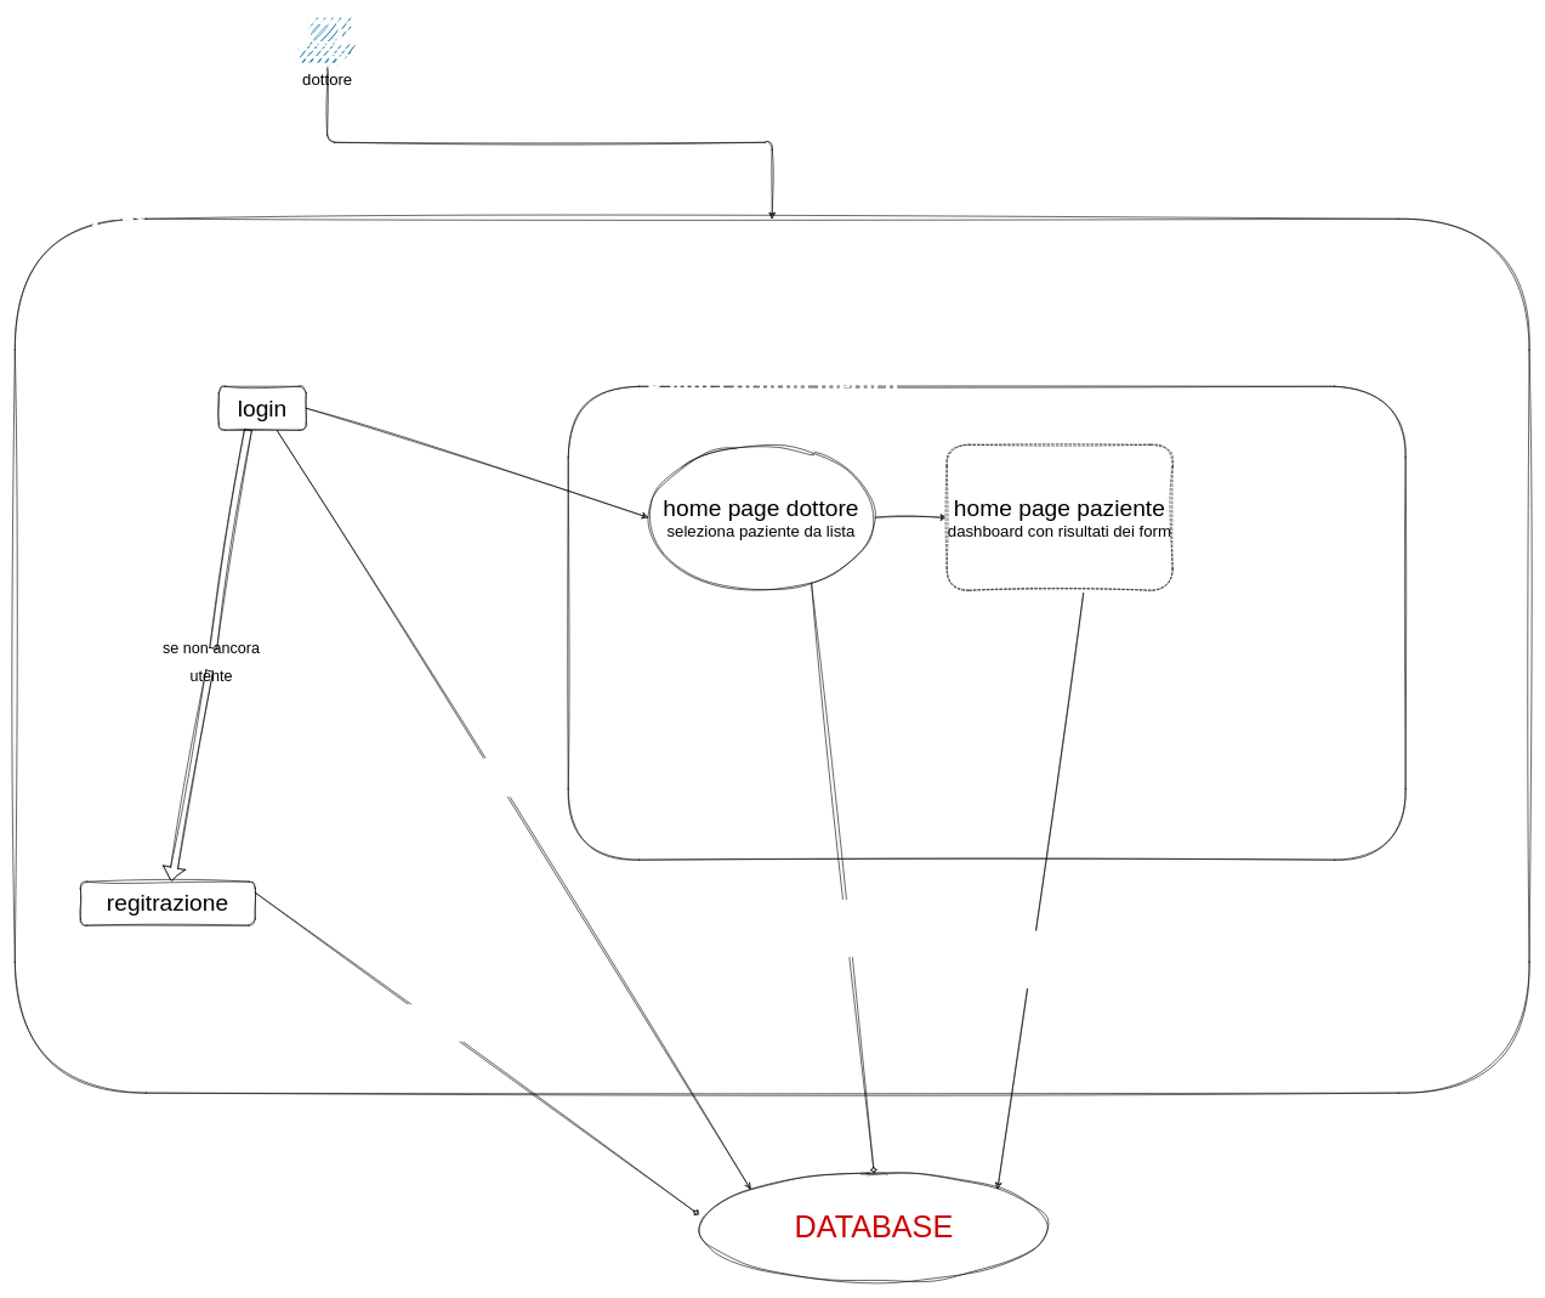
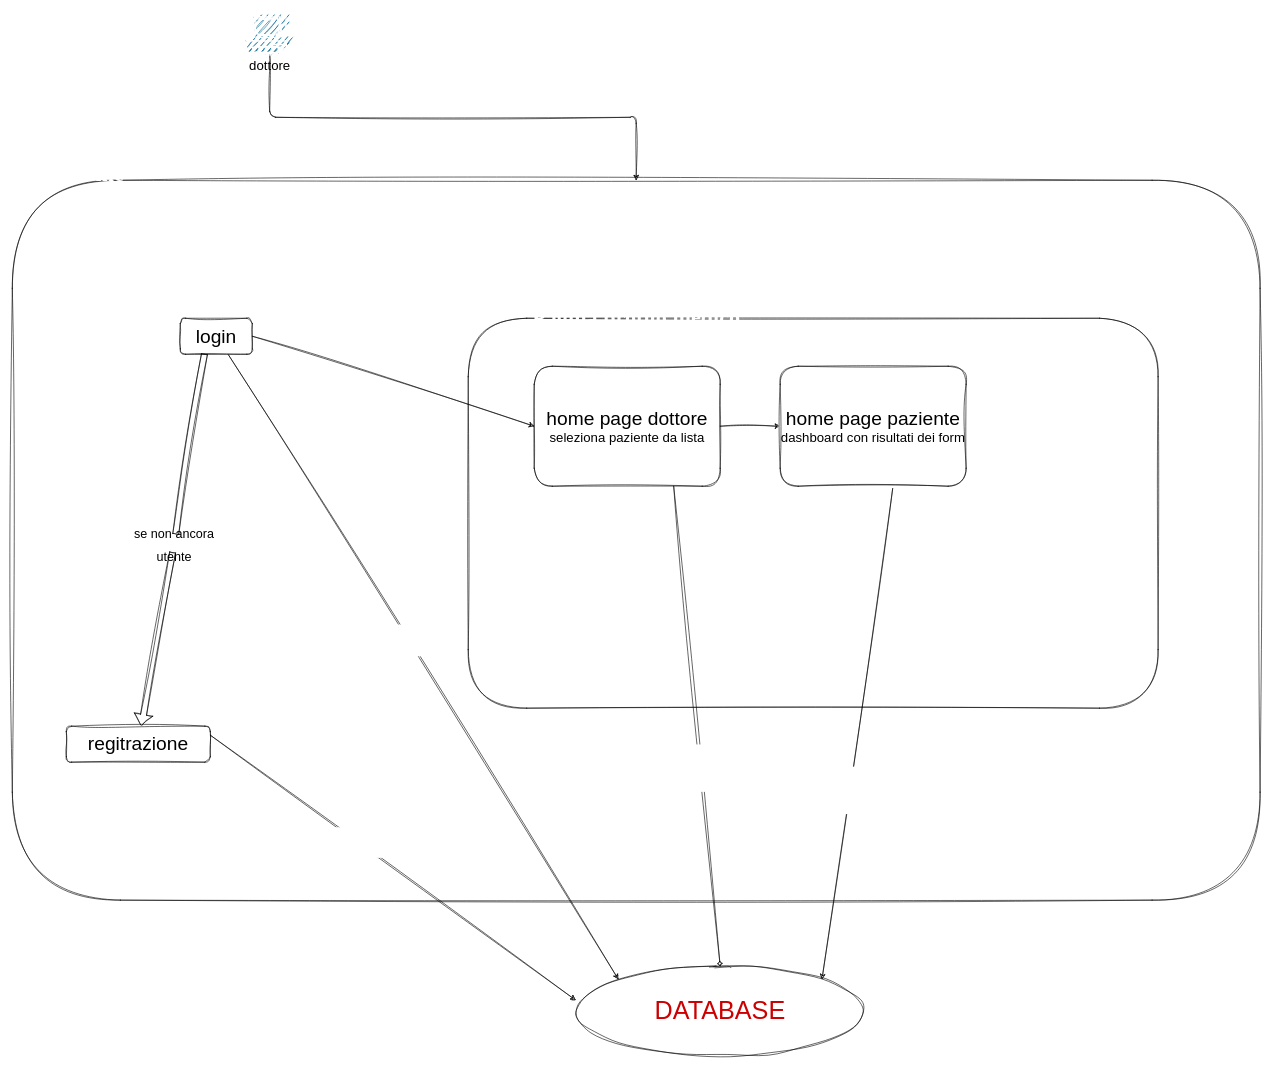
- <mxCell id="16" value="Root page" style="text;html=1;align=center;verticalAlign=middle;resizable=0;points=[];autosize=1;strokeColor=none;fillColor=none;fontSize=37;fontFamily=Architects Daughter;fontColor=#FFFFFF;sketch=1;hachureGap=4;jiggle=2;curveFitting=1;fontSource=https%3A%2F%2Ffonts.googleapis.com%2Fcss%3Ffamily%3DArchitects%2BDaughter;fontStyle=1" vertex="1" parent="1"><mxGeometry x="20" y="260" width="200" height="60" as="geometry" /></mxCell>
+ <mxCell id="16" value="Root home" style="text;html=1;align=center;verticalAlign=middle;resizable=0;points=[];autosize=1;strokeColor=none;fillColor=none;fontSize=37;fontFamily=Architects Daughter;fontColor=#FFFFFF;sketch=1;hachureGap=4;jiggle=2;curveFitting=1;fontSource=https%3A%2F%2Ffonts.googleapis.com%2Fcss%3Ffamily%3DArchitects%2BDaughter;fontStyle=1" vertex="1" parent="1"><mxGeometry x="20" y="260" width="200" height="60" as="geometry" /></mxCell>
- <mxCell id="24" value="&lt;div&gt;home page dottore&lt;/div&gt;&lt;div style=&quot;font-size: 22px;&quot;&gt;&lt;font style=&quot;font-size: 22px;&quot;&gt;seleziona paziente da lista&lt;br&gt;&lt;/font&gt;&lt;/div&gt;" style="ellipse;whiteSpace=wrap;html=1;fontSize=32;sketch=1;curveFitting=1;jiggle=2;" parent="1" vertex="1"><mxGeometry x="890" y="610" width="310" height="200" as="geometry" /></mxCell>
+ <mxCell id="24" value="&lt;div&gt;home page dottore&lt;/div&gt;&lt;div style=&quot;font-size: 22px;&quot;&gt;&lt;font style=&quot;font-size: 22px;&quot;&gt;seleziona paziente da lista&lt;br&gt;&lt;/font&gt;&lt;/div&gt;" style="rounded=1;whiteSpace=wrap;html=1;fontSize=32;sketch=1;curveFitting=1;jiggle=2;" parent="1" vertex="1"><mxGeometry x="890" y="610" width="310" height="200" as="geometry" /></mxCell>
- <mxCell id="25" value="&lt;div&gt;home page paziente&lt;br&gt;&lt;/div&gt;&lt;div style=&quot;font-size: 22px;&quot;&gt;&lt;font style=&quot;font-size: 22px;&quot;&gt;dashboard con risultati dei form&lt;br&gt;&lt;/font&gt;&lt;/div&gt;" style="rounded=1;whiteSpace=wrap;html=1;fontSize=32;sketch=1;curveFitting=1;jiggle=2;dashed=1;" parent="1" vertex="1"><mxGeometry x="1300" y="610" width="310" height="200" as="geometry" /></mxCell>
+ <mxCell id="25" value="&lt;div&gt;home page paziente&lt;br&gt;&lt;/div&gt;&lt;div style=&quot;font-size: 22px;&quot;&gt;&lt;font style=&quot;font-size: 22px;&quot;&gt;dashboard con risultati dei form&lt;br&gt;&lt;/font&gt;&lt;/div&gt;" style="rounded=1;whiteSpace=wrap;html=1;fontSize=32;sketch=1;curveFitting=1;jiggle=2;" parent="1" vertex="1"><mxGeometry x="1300" y="610" width="310" height="200" as="geometry" /></mxCell>
- <mxCell id="9" value="" style="endArrow=open;html=1;rounded=1;fontSize=42;fontColor=#CC0000;exitX=0.669;exitY=1.017;exitDx=0;exitDy=0;exitPerimeter=0;entryX=0;entryY=0;entryDx=0;entryDy=0;sketch=1;curveFitting=1;jiggle=2;" parent="1" source="3" target="8" edge="1"><mxGeometry width="50" height="50" relative="1" as="geometry"><mxPoint x="980" y="1010" as="sourcePoint" /><mxPoint x="1030" y="960" as="targetPoint" /></mxGeometry></mxCell>
+ <mxCell id="9" value="" style="endArrow=classic;html=1;rounded=1;fontSize=42;fontColor=#CC0000;exitX=0.669;exitY=1.017;exitDx=0;exitDy=0;exitPerimeter=0;entryX=0;entryY=0;entryDx=0;entryDy=0;sketch=1;curveFitting=1;jiggle=2;" parent="1" source="3" target="8" edge="1"><mxGeometry width="50" height="50" relative="1" as="geometry"><mxPoint x="980" y="1010" as="sourcePoint" /><mxPoint x="1030" y="960" as="targetPoint" /></mxGeometry></mxCell>
- <mxCell id="11" value="" style="endArrow=diamond;html=1;rounded=1;fontSize=42;fontColor=#CC0000;exitX=1;exitY=0.25;exitDx=0;exitDy=0;entryX=-0.002;entryY=0.378;entryDx=0;entryDy=0;entryPerimeter=0;sketch=1;curveFitting=1;jiggle=2;" parent="1" source="15" target="8" edge="1"><mxGeometry width="50" height="50" relative="1" as="geometry"><mxPoint x="650.28" y="751.02" as="sourcePoint" /><mxPoint x="860" y="1240" as="targetPoint" /></mxGeometry></mxCell>
+ <mxCell id="11" value="" style="endArrow=classic;html=1;rounded=1;fontSize=42;fontColor=#CC0000;exitX=1;exitY=0.25;exitDx=0;exitDy=0;entryX=-0.002;entryY=0.378;entryDx=0;entryDy=0;entryPerimeter=0;sketch=1;curveFitting=1;jiggle=2;" parent="1" source="15" target="8" edge="1"><mxGeometry width="50" height="50" relative="1" as="geometry"><mxPoint x="650.28" y="751.02" as="sourcePoint" /><mxPoint x="860" y="1240" as="targetPoint" /></mxGeometry></mxCell>
